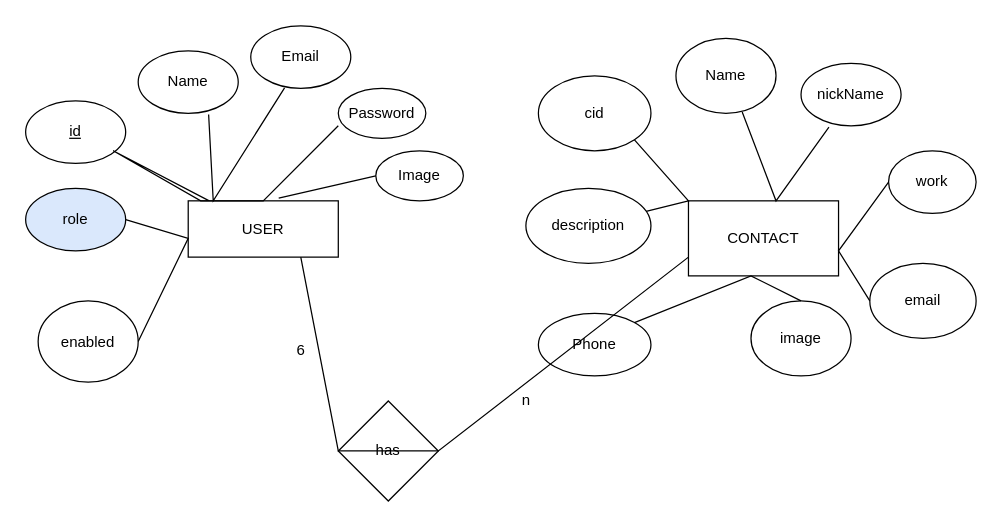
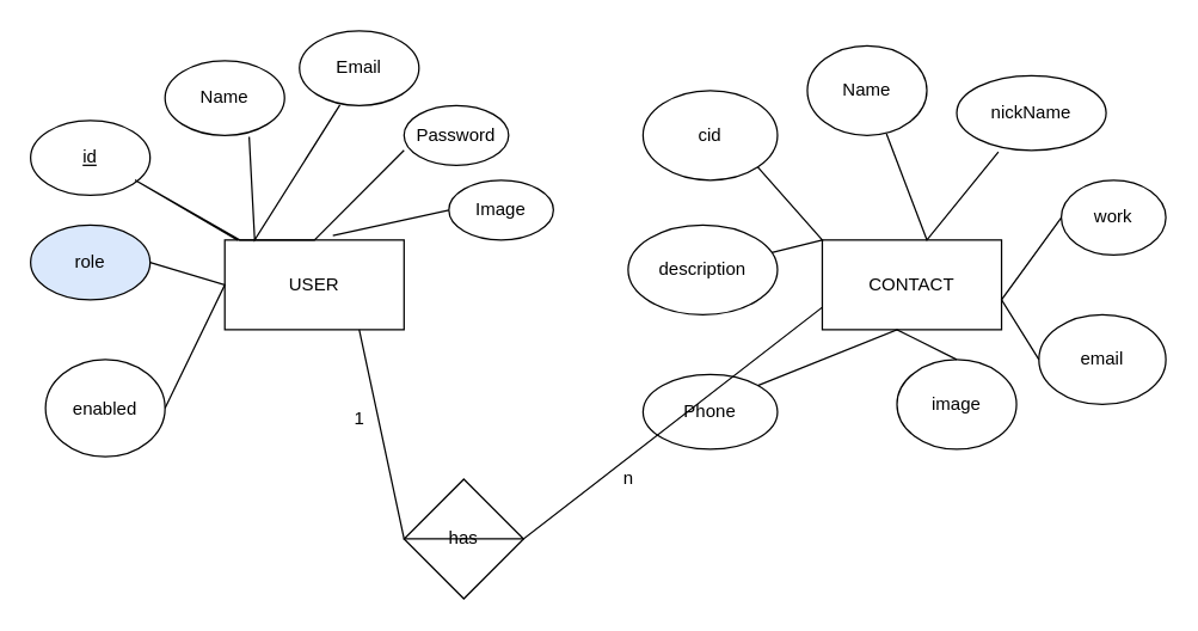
- <mxCell id="17" value="nickName" style="ellipse;whiteSpace=wrap;html=1;" vertex="1" parent="1"><mxGeometry x="640" y="50" width="80" height="50" as="geometry" /></mxCell>
+ <mxCell id="17" value="nickName" style="ellipse;whiteSpace=wrap;html=1;" vertex="1" parent="1"><mxGeometry x="640" y="50" width="100" height="50" as="geometry" /></mxCell>
- <mxCell id="2" value="USER" style="rounded=0;whiteSpace=wrap;html=1;" vertex="1" parent="1"><mxGeometry x="150" y="160" width="120" height="45" as="geometry" /></mxCell>
+ <mxCell id="2" value="USER" style="rounded=0;whiteSpace=wrap;html=1;" vertex="1" parent="1"><mxGeometry x="150" y="160" width="120" height="60" as="geometry" /></mxCell>
- <mxCell id="29" value="6" style="text;html=1;align=center;verticalAlign=middle;resizable=0;points=[];autosize=1;strokeColor=none;fillColor=none;" vertex="1" parent="1"><mxGeometry x="230" y="270" width="20" height="20" as="geometry" /></mxCell>
+ <mxCell id="29" value="1" style="text;html=1;align=center;verticalAlign=middle;resizable=0;points=[];autosize=1;strokeColor=none;fillColor=none;" vertex="1" parent="1"><mxGeometry x="230" y="270" width="20" height="20" as="geometry" /></mxCell>
